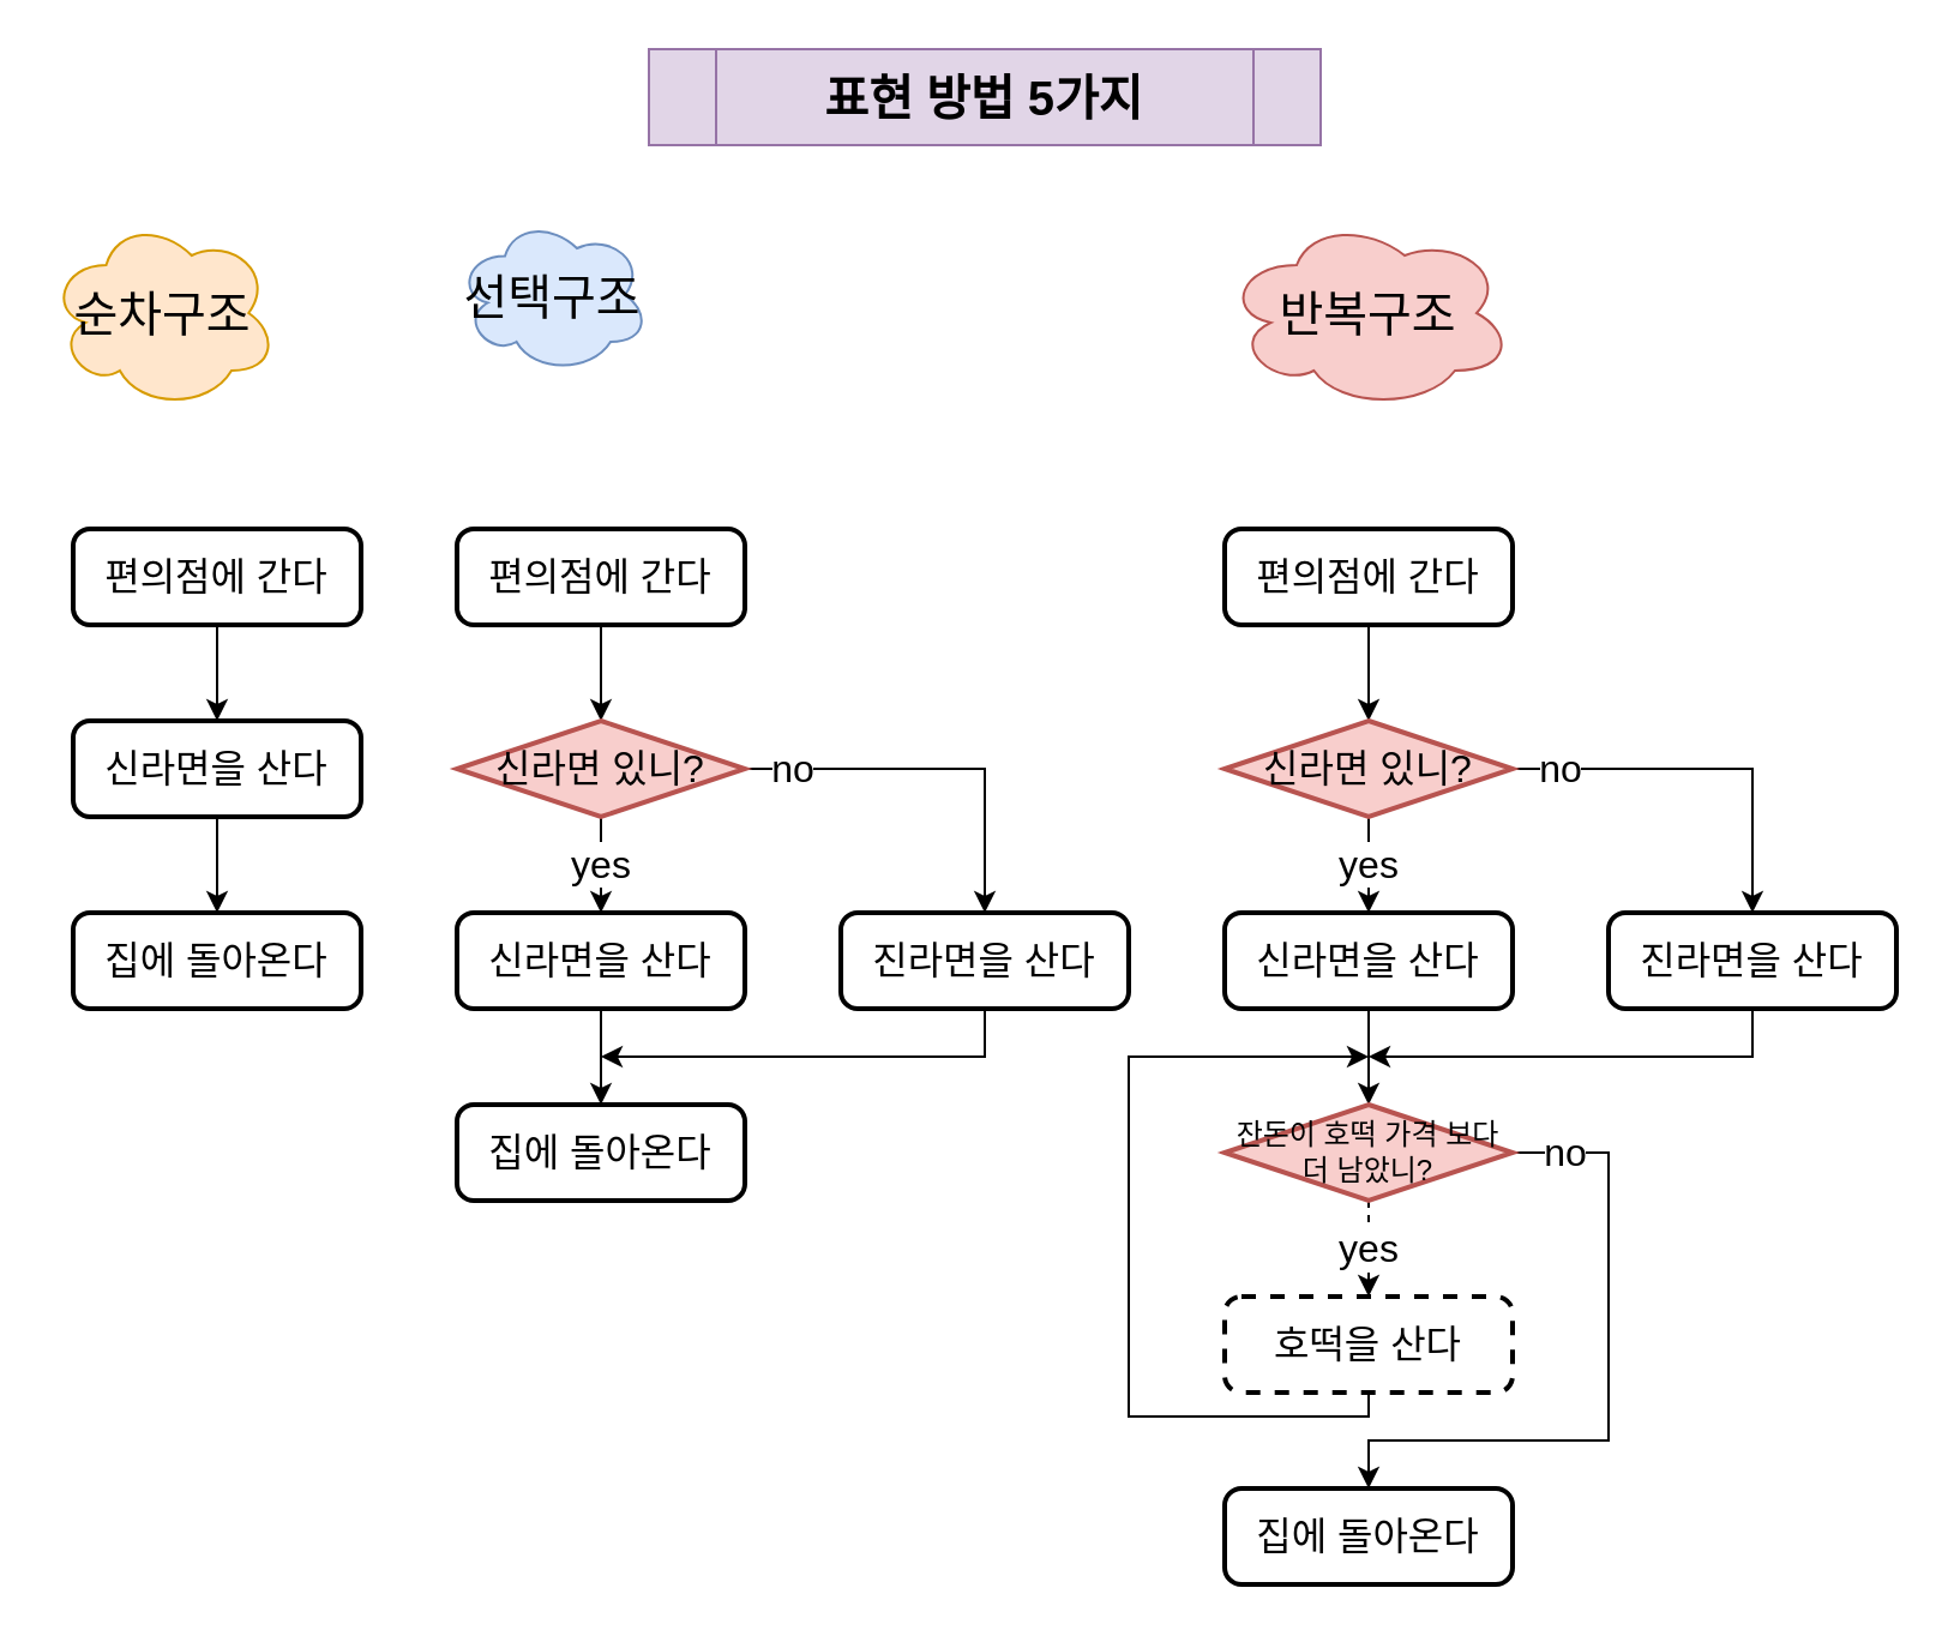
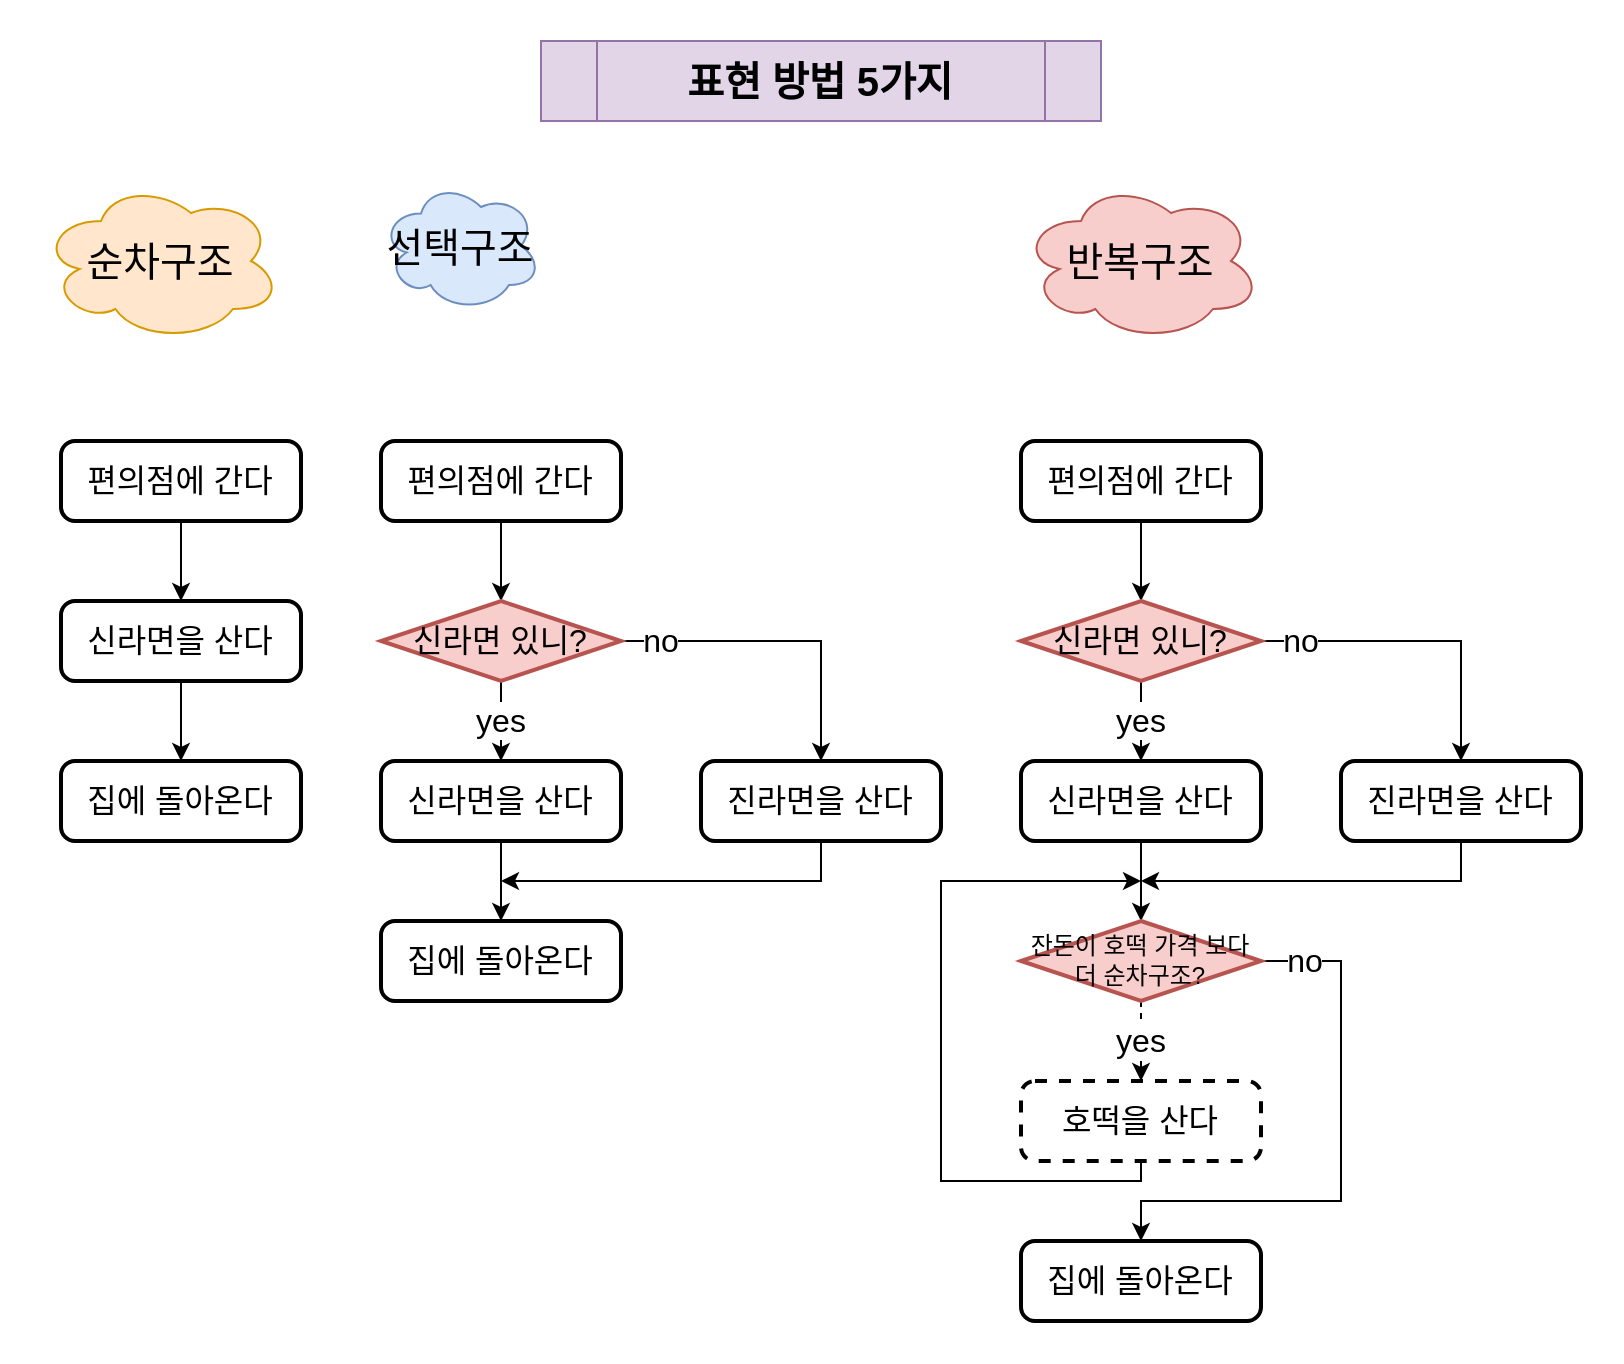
- <mxCell id="3" value="순차구조" style="ellipse;shape=cloud;whiteSpace=wrap;html=1;fontSize=20;fillColor=#ffe6cc;strokeColor=#d79b00;" vertex="1" parent="1"><mxGeometry x="20" y="90" width="95" height="80" as="geometry" /></mxCell>
+ <mxCell id="3" value="순차구조" style="ellipse;shape=cloud;whiteSpace=wrap;html=1;fontSize=20;fillColor=#ffe6cc;strokeColor=#d79b00;" vertex="1" parent="1"><mxGeometry x="20" y="90" width="120" height="80" as="geometry" /></mxCell>
- <mxCell id="32" value="잔돈이 호떡 가격 보다 더 남았니?" style="strokeWidth=2;html=1;shape=mxgraph.flowchart.decision;whiteSpace=wrap;fontSize=12;fillColor=#f8cecc;strokeColor=#b85450;" vertex="1" parent="1"><mxGeometry x="510" y="460" width="120" height="40" as="geometry" /></mxCell>
+ <mxCell id="32" value="잔돈이 호떡 가격 보다 더 순차구조?" style="strokeWidth=2;html=1;shape=mxgraph.flowchart.decision;whiteSpace=wrap;fontSize=12;fillColor=#f8cecc;strokeColor=#b85450;" vertex="1" parent="1"><mxGeometry x="510" y="460" width="120" height="40" as="geometry" /></mxCell>
